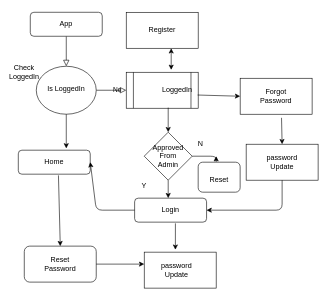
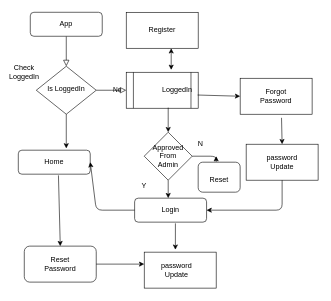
- <mxCell id="5" value="Is LoggedIn" style="ellipse;whiteSpace=wrap;html=1;shadow=0;fontFamily=Helvetica;fontSize=12;align=center;strokeWidth=1;spacing=6;spacingTop=-4;" vertex="1" parent="1"><mxGeometry x="60" y="110" width="100" height="80" as="geometry" /></mxCell>
+ <mxCell id="5" value="Is LoggedIn" style="rhombus;whiteSpace=wrap;html=1;shadow=0;fontFamily=Helvetica;fontSize=12;align=center;strokeWidth=1;spacing=6;spacingTop=-4;" vertex="1" parent="1"><mxGeometry x="60" y="110" width="100" height="80" as="geometry" /></mxCell>
